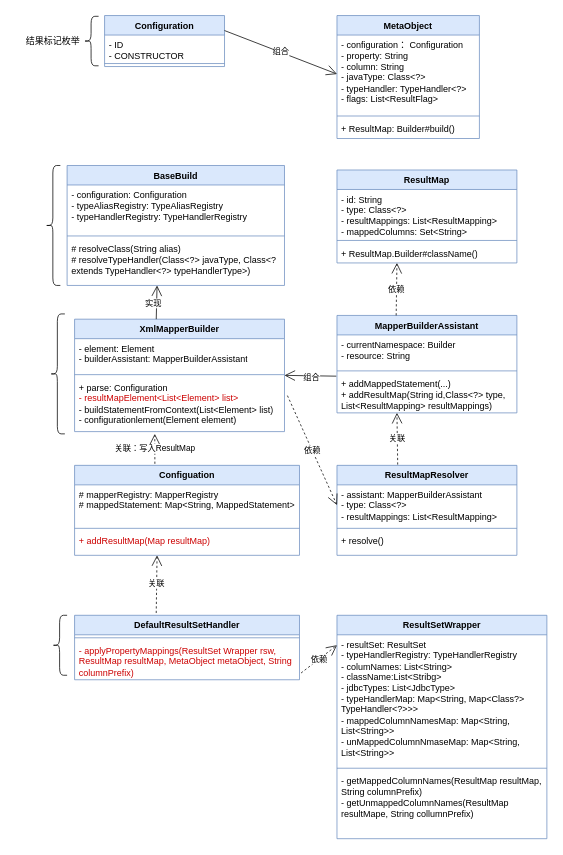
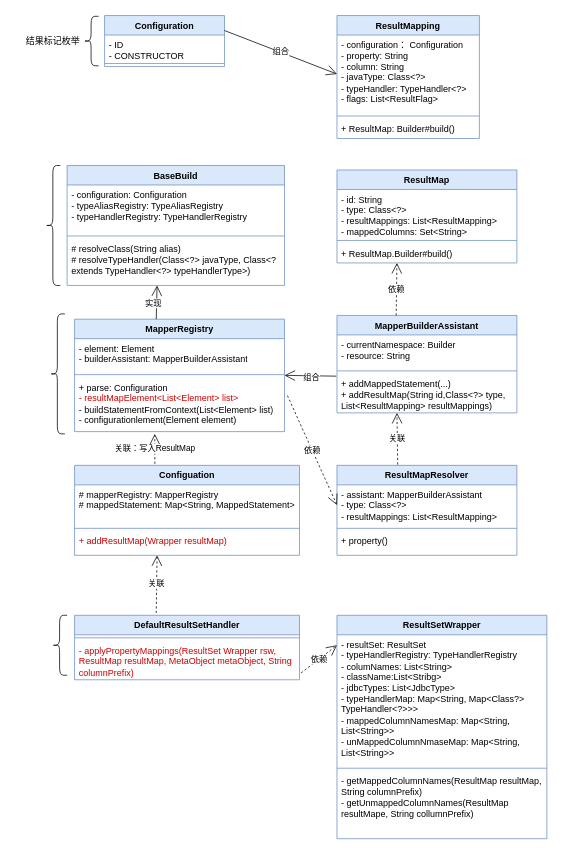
- <mxCell id="5" value="MetaObject" style="swimlane;fontStyle=1;align=center;verticalAlign=top;childLayout=stackLayout;horizontal=1;startSize=26;horizontalStack=0;resizeParent=1;resizeParentMax=0;resizeLast=0;collapsible=1;marginBottom=0;whiteSpace=wrap;html=1;fillColor=#dae8fc;strokeColor=#6c8ebf;" vertex="1" parent="1"><mxGeometry x="449" y="20" width="190" height="164" as="geometry" /></mxCell>
+ <mxCell id="5" value="ResultMapping" style="swimlane;fontStyle=1;align=center;verticalAlign=top;childLayout=stackLayout;horizontal=1;startSize=26;horizontalStack=0;resizeParent=1;resizeParentMax=0;resizeLast=0;collapsible=1;marginBottom=0;whiteSpace=wrap;html=1;fillColor=#dae8fc;strokeColor=#6c8ebf;" vertex="1" parent="1"><mxGeometry x="449" y="20" width="190" height="164" as="geometry" /></mxCell>
- <mxCell id="12" value="+ ResultMap.Builder#className()" style="text;strokeColor=none;fillColor=none;align=left;verticalAlign=top;spacingLeft=4;spacingRight=4;overflow=hidden;rotatable=0;points=[[0,0.5],[1,0.5]];portConstraint=eastwest;whiteSpace=wrap;html=1;" vertex="1" parent="9"><mxGeometry y="98" width="240" height="26" as="geometry" /></mxCell>
+ <mxCell id="12" value="+ ResultMap.Builder#build()" style="text;strokeColor=none;fillColor=none;align=left;verticalAlign=top;spacingLeft=4;spacingRight=4;overflow=hidden;rotatable=0;points=[[0,0.5],[1,0.5]];portConstraint=eastwest;whiteSpace=wrap;html=1;" vertex="1" parent="9"><mxGeometry y="98" width="240" height="26" as="geometry" /></mxCell>
- <mxCell id="21" value="XmlMapperBuilder" style="swimlane;fontStyle=1;align=center;verticalAlign=top;childLayout=stackLayout;horizontal=1;startSize=26;horizontalStack=0;resizeParent=1;resizeParentMax=0;resizeLast=0;collapsible=1;marginBottom=0;whiteSpace=wrap;html=1;fillColor=#dae8fc;strokeColor=#6c8ebf;" vertex="1" parent="1"><mxGeometry x="99" y="425" width="280" height="150" as="geometry" /></mxCell>
+ <mxCell id="21" value="MapperRegistry" style="swimlane;fontStyle=1;align=center;verticalAlign=top;childLayout=stackLayout;horizontal=1;startSize=26;horizontalStack=0;resizeParent=1;resizeParentMax=0;resizeLast=0;collapsible=1;marginBottom=0;whiteSpace=wrap;html=1;fillColor=#dae8fc;strokeColor=#6c8ebf;" vertex="1" parent="1"><mxGeometry x="99" y="425" width="280" height="150" as="geometry" /></mxCell>
- <mxCell id="32" value="&lt;font color=&quot;#cc0000&quot;&gt;+ addResultMap(Map resultMap)&lt;/font&gt;" style="text;strokeColor=none;fillColor=none;align=left;verticalAlign=top;spacingLeft=4;spacingRight=4;overflow=hidden;rotatable=0;points=[[0,0.5],[1,0.5]];portConstraint=eastwest;whiteSpace=wrap;html=1;" vertex="1" parent="29"><mxGeometry y="88" width="300" height="32" as="geometry" /></mxCell>
+ <mxCell id="32" value="&lt;font color=&quot;#cc0000&quot;&gt;+ addResultMap(Wrapper resultMap)&lt;/font&gt;" style="text;strokeColor=none;fillColor=none;align=left;verticalAlign=top;spacingLeft=4;spacingRight=4;overflow=hidden;rotatable=0;points=[[0,0.5],[1,0.5]];portConstraint=eastwest;whiteSpace=wrap;html=1;" vertex="1" parent="29"><mxGeometry y="88" width="300" height="32" as="geometry" /></mxCell>
- <mxCell id="28" value="+ resolve()" style="text;strokeColor=none;fillColor=none;align=left;verticalAlign=top;spacingLeft=4;spacingRight=4;overflow=hidden;rotatable=0;points=[[0,0.5],[1,0.5]];portConstraint=eastwest;whiteSpace=wrap;html=1;" vertex="1" parent="25"><mxGeometry y="88" width="240" height="32" as="geometry" /></mxCell>
+ <mxCell id="28" value="+ property()" style="text;strokeColor=none;fillColor=none;align=left;verticalAlign=top;spacingLeft=4;spacingRight=4;overflow=hidden;rotatable=0;points=[[0,0.5],[1,0.5]];portConstraint=eastwest;whiteSpace=wrap;html=1;" vertex="1" parent="25"><mxGeometry y="88" width="240" height="32" as="geometry" /></mxCell>
